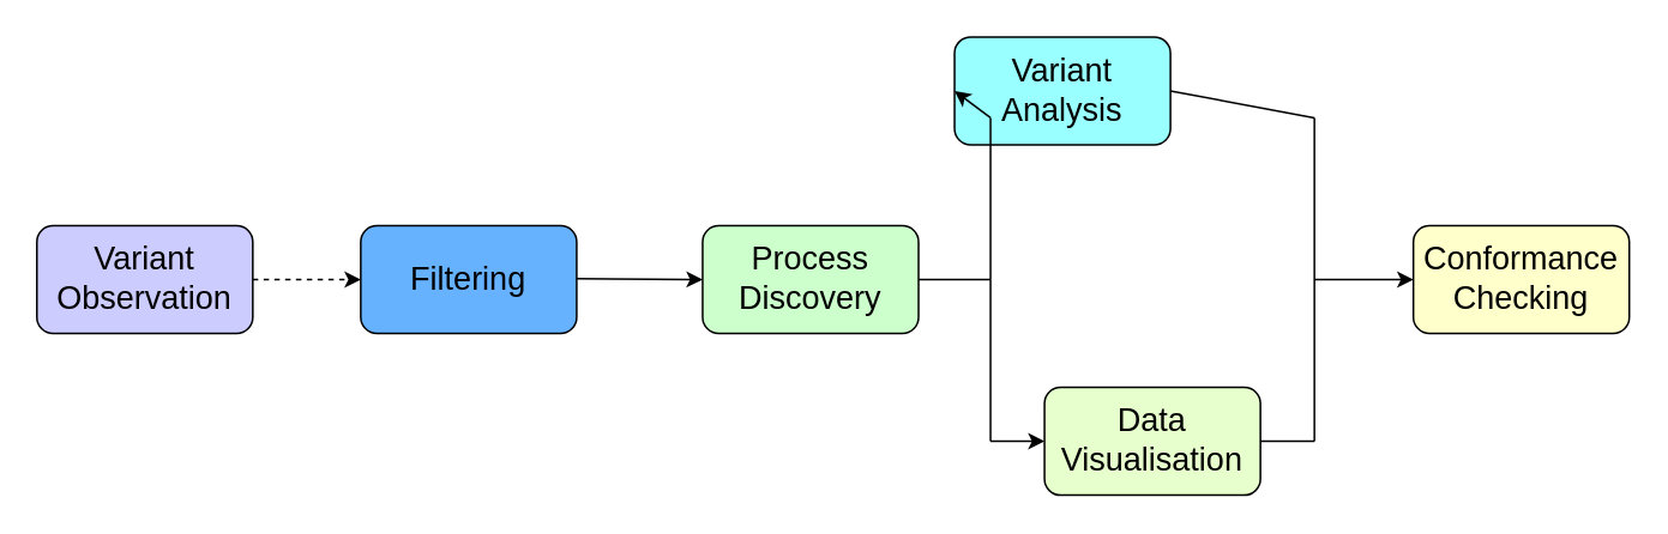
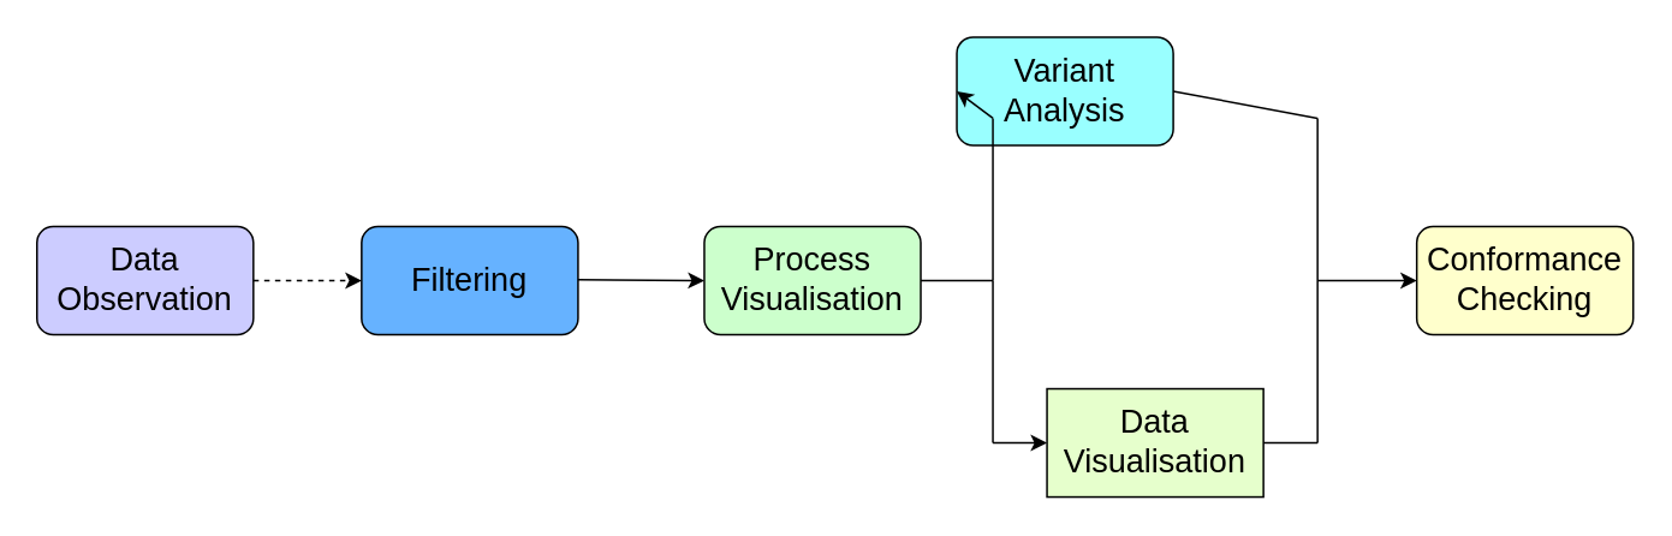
- <mxCell id="6" value="&lt;font style=&quot;font-size: 18px&quot;&gt;Variant Observation&lt;/font&gt;" style="rounded=1;whiteSpace=wrap;html=1;fillColor=#CCCCFF;" vertex="1" parent="1"><mxGeometry x="20" y="125" width="120" height="60" as="geometry" /></mxCell>
+ <mxCell id="6" value="&lt;font style=&quot;font-size: 18px&quot;&gt;Data Observation&lt;/font&gt;" style="rounded=1;whiteSpace=wrap;html=1;fillColor=#CCCCFF;" vertex="1" parent="1"><mxGeometry x="20" y="125" width="120" height="60" as="geometry" /></mxCell>
- <mxCell id="7" value="&lt;font style=&quot;font-size: 18px;&quot;&gt;Process Discovery&lt;/font&gt;" style="rounded=1;whiteSpace=wrap;html=1;fillColor=#CCFFCC;" vertex="1" parent="1"><mxGeometry x="390" y="125" width="120" height="60" as="geometry" /></mxCell>
+ <mxCell id="7" value="&lt;font style=&quot;font-size: 18px;&quot;&gt;Process Visualisation&lt;/font&gt;" style="rounded=1;whiteSpace=wrap;html=1;fillColor=#CCFFCC;" vertex="1" parent="1"><mxGeometry x="390" y="125" width="120" height="60" as="geometry" /></mxCell>
- <mxCell id="5" value="Data Visualisation" style="rounded=1;whiteSpace=wrap;html=1;fontSize=18;fillColor=#E6FFCC;" parent="1" vertex="1"><mxGeometry x="580" y="215" width="120" height="60" as="geometry" /></mxCell>
+ <mxCell id="5" value="Data Visualisation" style="whiteSpace=wrap;html=1;fontSize=18;fillColor=#E6FFCC;rounded=0;" parent="1" vertex="1"><mxGeometry x="580" y="215" width="120" height="60" as="geometry" /></mxCell>
